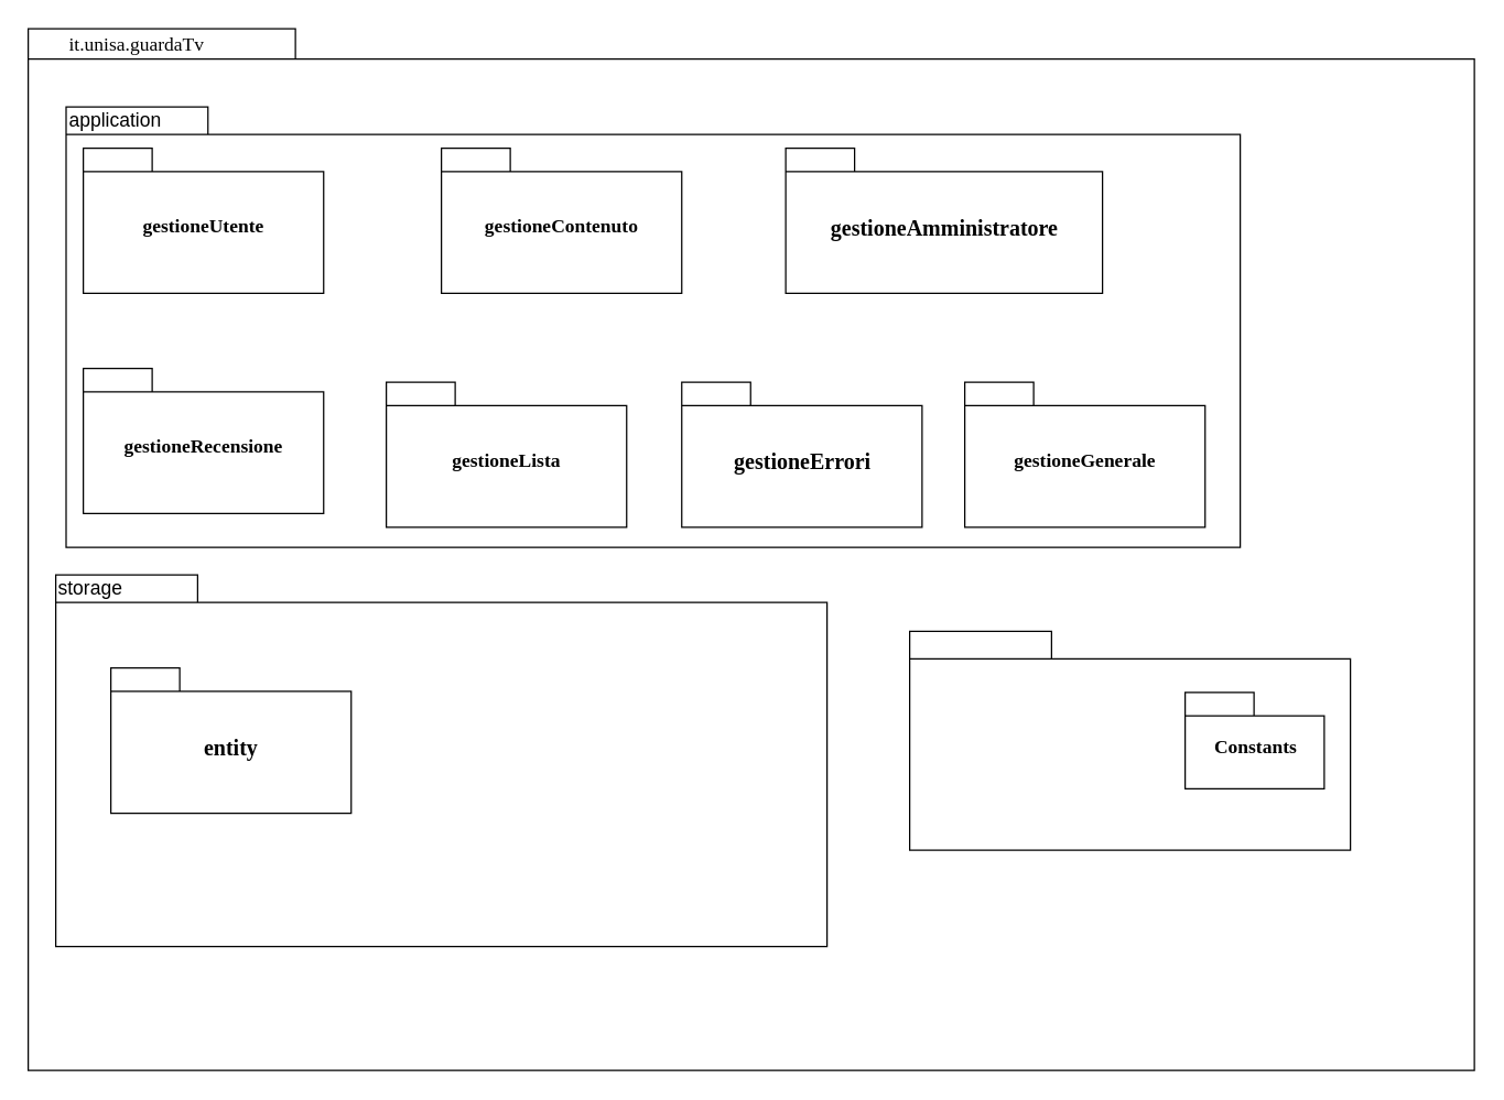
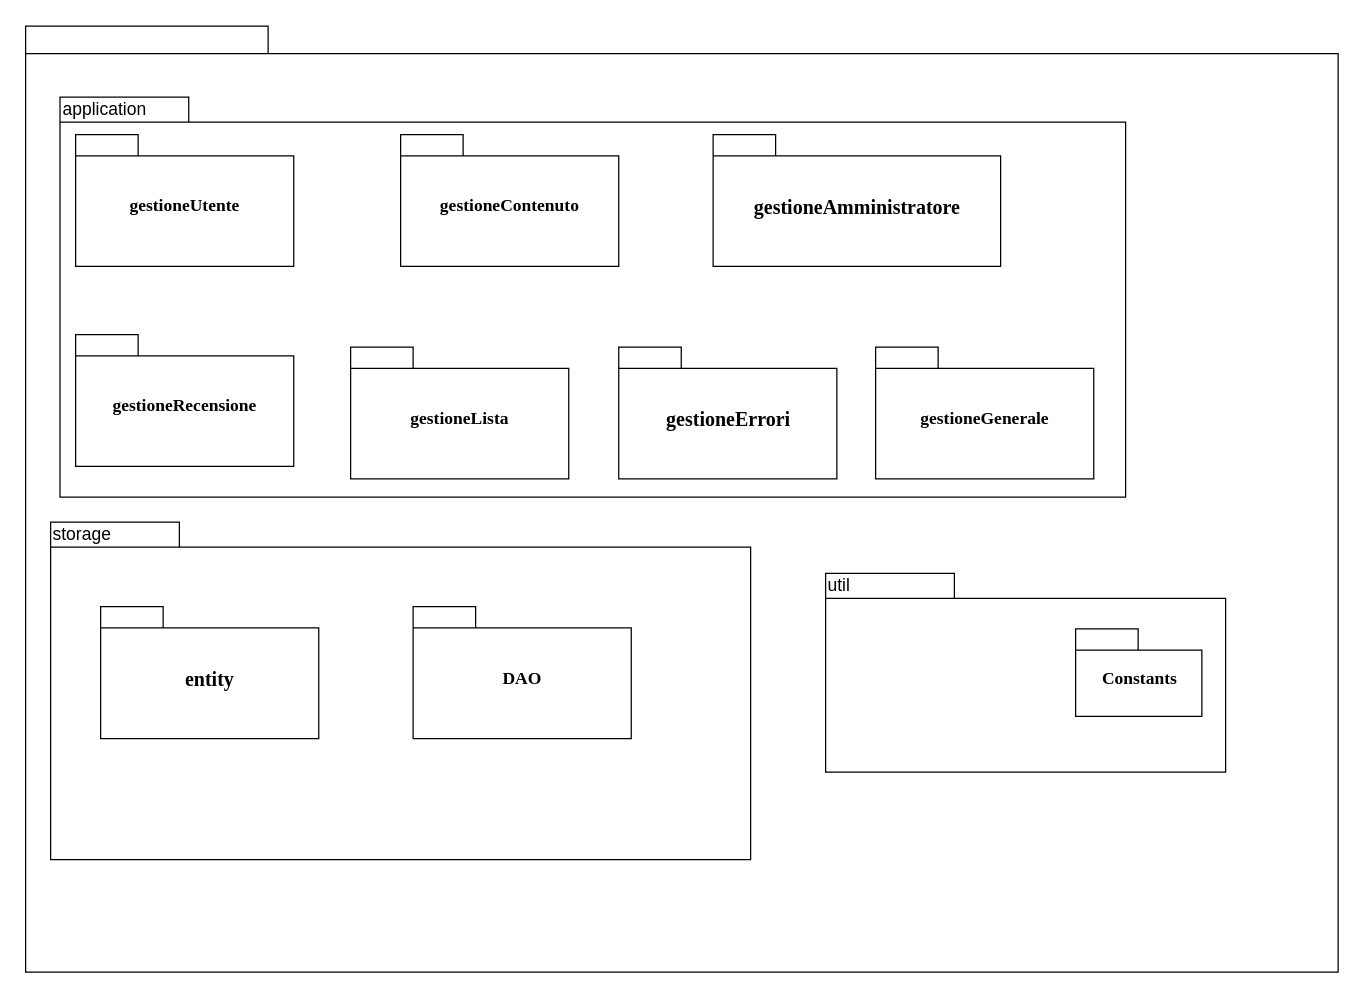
- <mxCell id="7" value="it.unisa.guardaTv" style="text;html=1;align=left;verticalAlign=top;spacingTop=-4;fontSize=14;fontFamily=Verdana" parent="1" vertex="1"><mxGeometry x="47.5" y="21.5" width="130" height="20" as="geometry" /></mxCell>
+ <mxCell id="23" value="&lt;font style=&quot;font-size: 14px&quot;&gt;util&lt;/font&gt;" style="text;html=1;strokeColor=none;fillColor=none;align=left;verticalAlign=middle;whiteSpace=wrap;rounded=0;fontSize=17;" parent="1" vertex="1"><mxGeometry x="660" y="458" width="100" height="20" as="geometry" /></mxCell>
+ <mxCell id="19" value="&lt;font style=&quot;font-size: 14px&quot;&gt;DAO&lt;/font&gt;" style="shape=folder;fontStyle=1;spacingTop=10;tabWidth=50;tabHeight=17;tabPosition=left;html=1;rounded=0;shadow=0;comic=0;labelBackgroundColor=none;strokeWidth=1;fontFamily=Verdana;fontSize=10;align=center;" parent="18" vertex="1"><mxGeometry width="174.5" height="105.5" as="geometry" /></mxCell>
